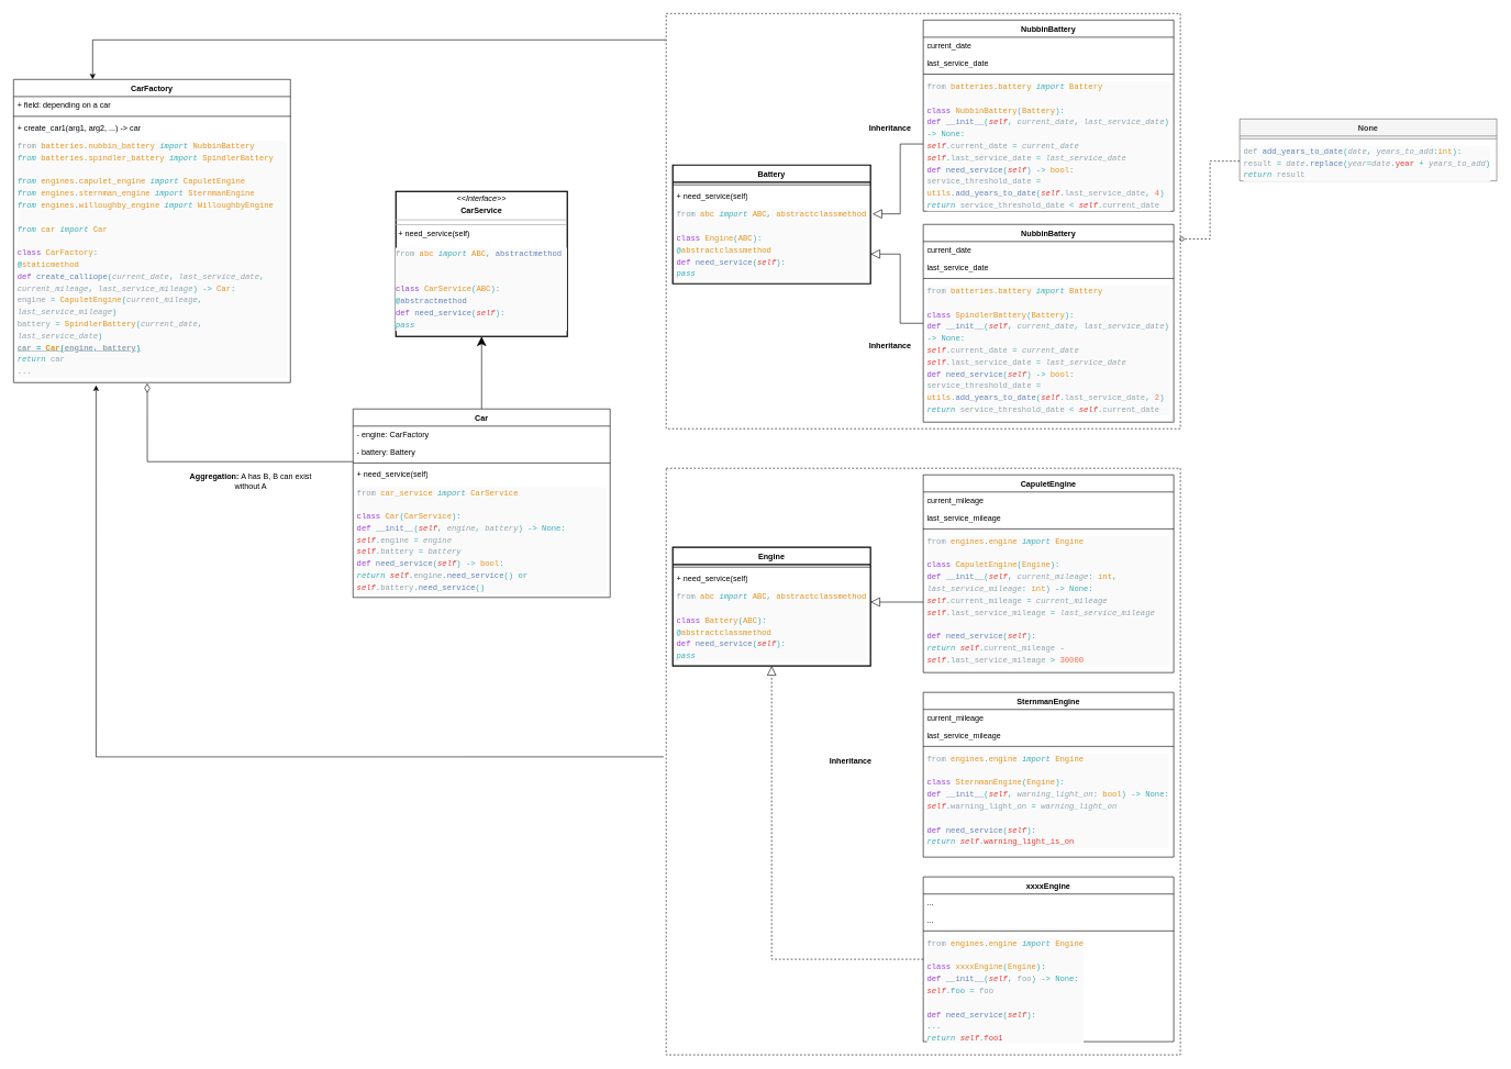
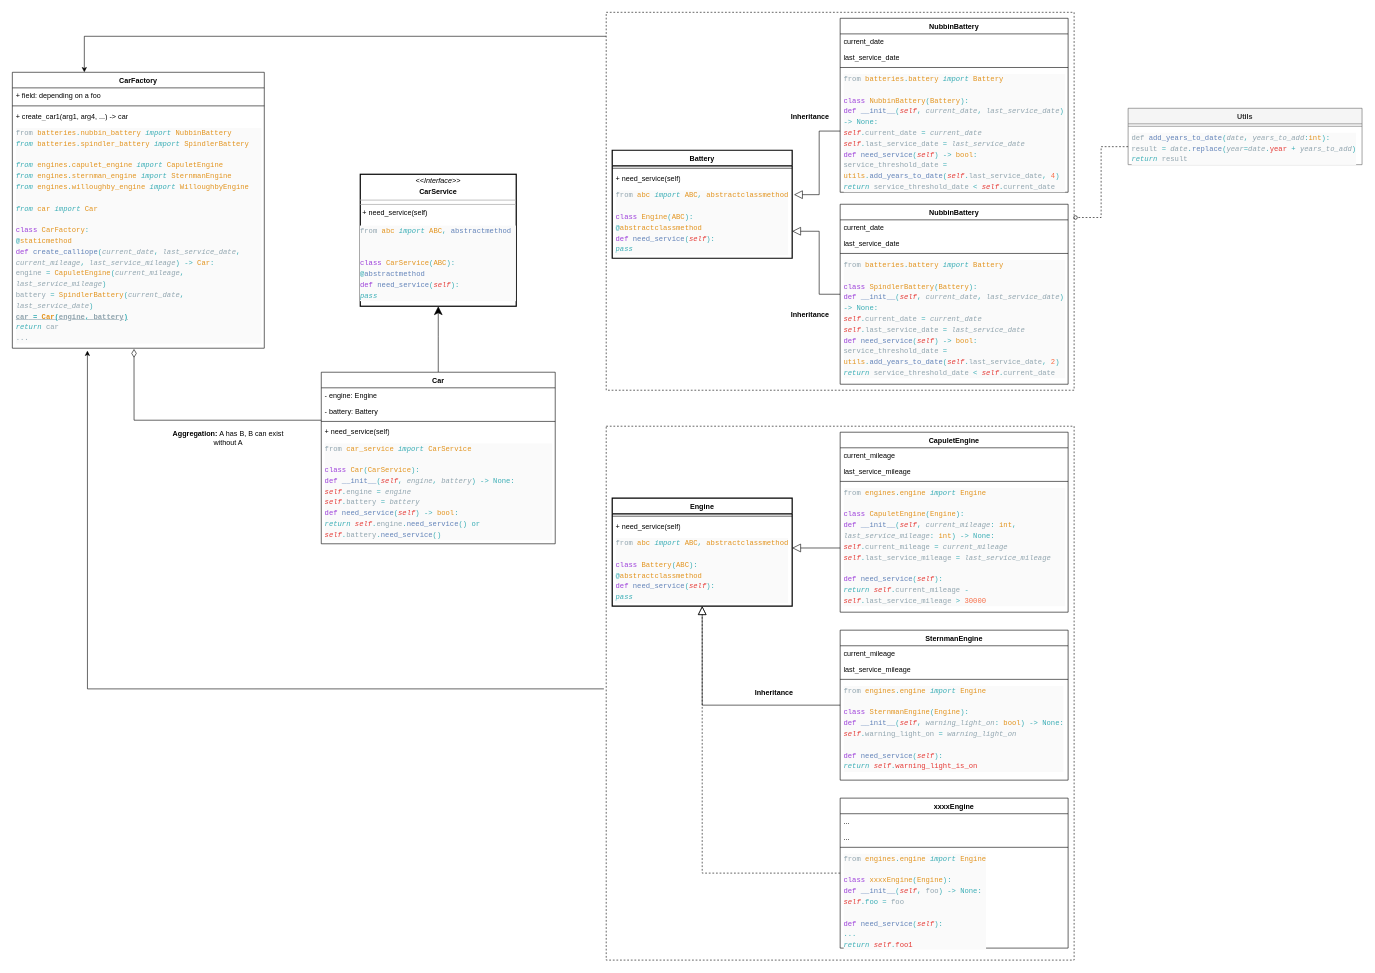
- <mxCell id="15" value="+ field: depending on a car" style="text;strokeColor=none;fillColor=none;align=left;verticalAlign=top;spacingLeft=4;spacingRight=4;overflow=hidden;rotatable=0;points=[[0,0.5],[1,0.5]];portConstraint=eastwest;whiteSpace=wrap;html=1;" parent="14" vertex="1"><mxGeometry y="26" width="420" height="26" as="geometry" /></mxCell>
+ <mxCell id="15" value="+ field: depending on a foo" style="text;strokeColor=none;fillColor=none;align=left;verticalAlign=top;spacingLeft=4;spacingRight=4;overflow=hidden;rotatable=0;points=[[0,0.5],[1,0.5]];portConstraint=eastwest;whiteSpace=wrap;html=1;" parent="14" vertex="1"><mxGeometry y="26" width="420" height="26" as="geometry" /></mxCell>
- <mxCell id="17" value="+ create_car1(arg1, arg2, ...) -&amp;gt; car" style="text;strokeColor=none;fillColor=none;align=left;verticalAlign=top;spacingLeft=4;spacingRight=4;overflow=hidden;rotatable=0;points=[[0,0.5],[1,0.5]];portConstraint=eastwest;whiteSpace=wrap;html=1;" parent="14" vertex="1"><mxGeometry y="60" width="420" height="26" as="geometry" /></mxCell>
+ <mxCell id="17" value="+ create_car1(arg1, arg4, ...) -&amp;gt; car" style="text;strokeColor=none;fillColor=none;align=left;verticalAlign=top;spacingLeft=4;spacingRight=4;overflow=hidden;rotatable=0;points=[[0,0.5],[1,0.5]];portConstraint=eastwest;whiteSpace=wrap;html=1;" parent="14" vertex="1"><mxGeometry y="60" width="420" height="26" as="geometry" /></mxCell>
- <mxCell id="57" value="None" style="swimlane;fontStyle=1;align=center;verticalAlign=top;childLayout=stackLayout;horizontal=1;startSize=26;horizontalStack=0;resizeParent=1;resizeParentMax=0;resizeLast=0;collapsible=1;marginBottom=0;whiteSpace=wrap;html=1;fillColor=#f5f5f5;fontColor=#333333;strokeColor=#666666;" parent="1" vertex="1"><mxGeometry x="1880" y="180" width="390" height="94" as="geometry" /></mxCell>
+ <mxCell id="57" value="Utils" style="swimlane;fontStyle=1;align=center;verticalAlign=top;childLayout=stackLayout;horizontal=1;startSize=26;horizontalStack=0;resizeParent=1;resizeParentMax=0;resizeLast=0;collapsible=1;marginBottom=0;whiteSpace=wrap;html=1;fillColor=#f5f5f5;fontColor=#333333;strokeColor=#666666;" parent="1" vertex="1"><mxGeometry x="1880" y="180" width="390" height="94" as="geometry" /></mxCell>
- <mxCell id="9" value="- engine: CarFactory" style="text;strokeColor=none;fillColor=none;align=left;verticalAlign=top;spacingLeft=4;spacingRight=4;overflow=hidden;rotatable=0;points=[[0,0.5],[1,0.5]];portConstraint=eastwest;whiteSpace=wrap;html=1;" parent="8" vertex="1"><mxGeometry y="26" width="390" height="26" as="geometry" /></mxCell>
+ <mxCell id="9" value="- engine: Engine" style="text;strokeColor=none;fillColor=none;align=left;verticalAlign=top;spacingLeft=4;spacingRight=4;overflow=hidden;rotatable=0;points=[[0,0.5],[1,0.5]];portConstraint=eastwest;whiteSpace=wrap;html=1;" parent="8" vertex="1"><mxGeometry y="26" width="390" height="26" as="geometry" /></mxCell>
+ <mxCell id="44" style="edgeStyle=orthogonalEdgeStyle;rounded=0;orthogonalLoop=1;jettySize=auto;html=1;endSize=12;endArrow=block;endFill=0;" parent="1" source="45" target="23" edge="1"><mxGeometry relative="1" as="geometry" /></mxCell>
